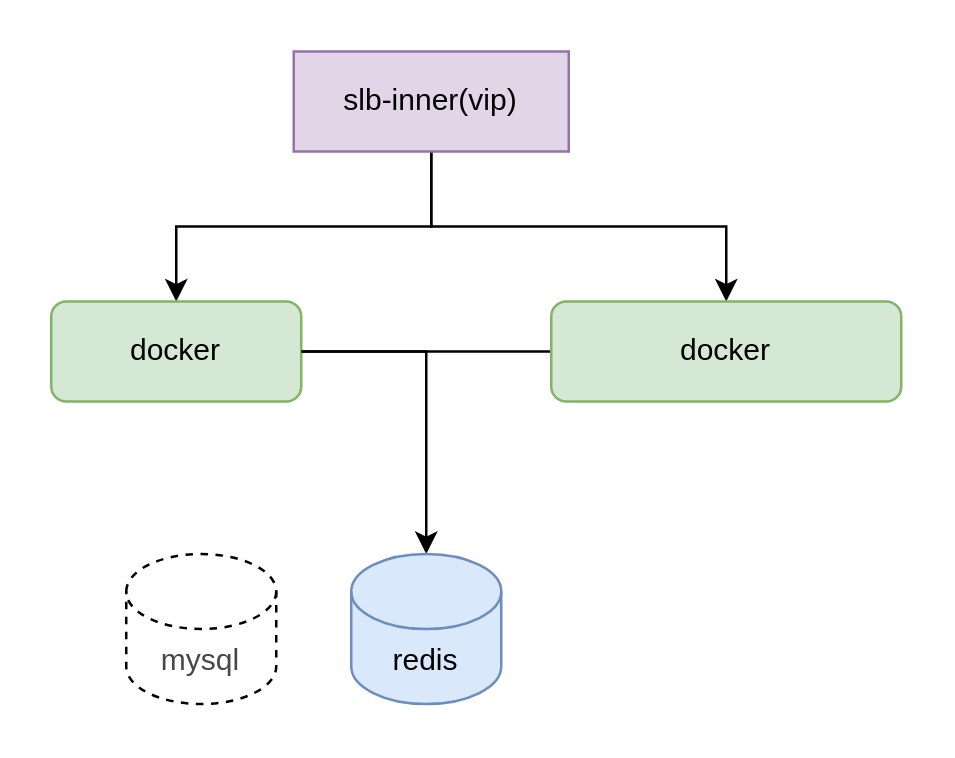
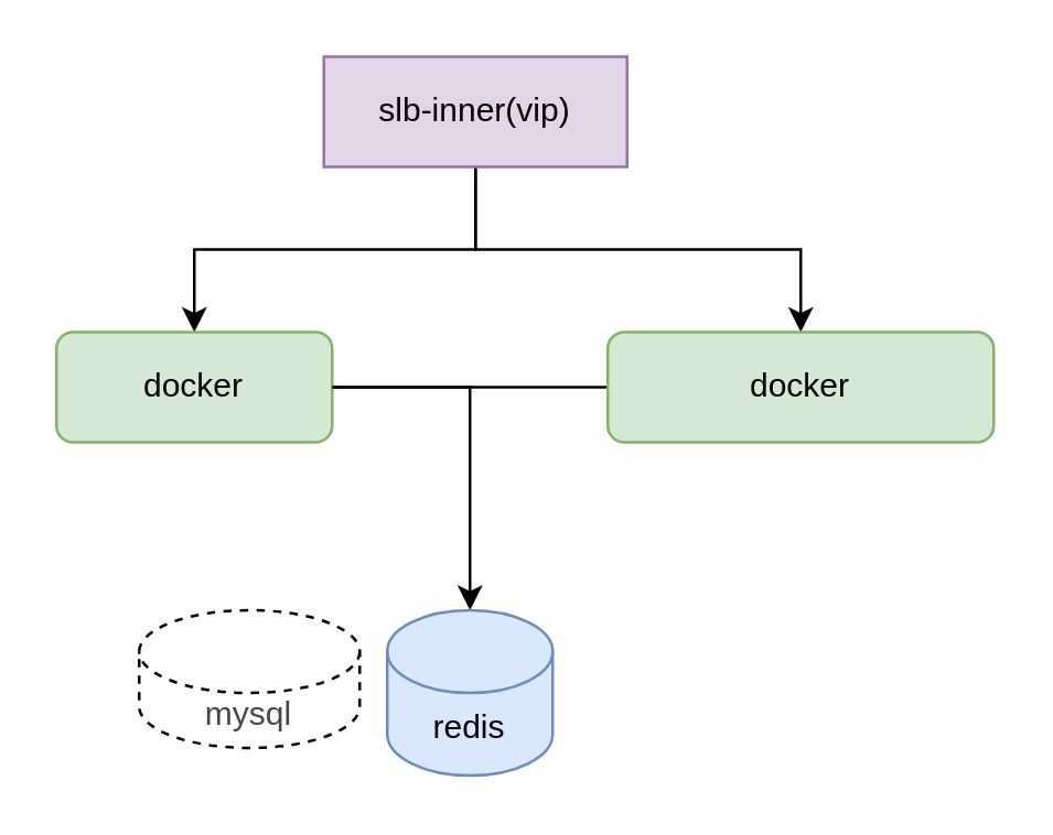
- <mxCell id="9" value="&lt;font color=&quot;#474747&quot;&gt;mysql&lt;/font&gt;" style="shape=cylinder3;whiteSpace=wrap;html=1;boundedLbl=1;backgroundOutline=1;size=15;dashed=1;" vertex="1" parent="1"><mxGeometry x="50" y="221" width="60" height="60" as="geometry" /></mxCell>
+ <mxCell id="9" value="&lt;font color=&quot;#474747&quot;&gt;mysql&lt;/font&gt;" style="shape=cylinder3;whiteSpace=wrap;html=1;boundedLbl=1;backgroundOutline=1;size=15;dashed=1;" vertex="1" parent="1"><mxGeometry x="50" y="221" width="80" height="50" as="geometry" /></mxCell>
